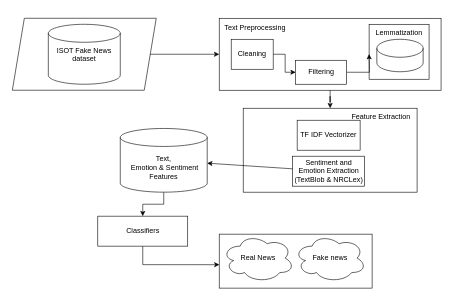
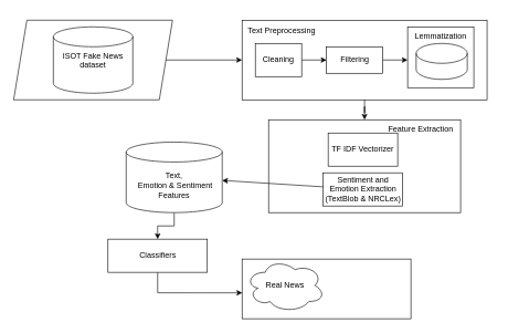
- <mxCell id="10" value="Filtering" style="rounded=0;whiteSpace=wrap;html=1;" vertex="1" parent="3"><mxGeometry x="157.5" y="75" width="85" height="40" as="geometry" /></mxCell>
+ <mxCell id="10" value="Filtering" style="rounded=0;whiteSpace=wrap;html=1;" vertex="1" parent="3"><mxGeometry x="157.5" y="45" width="85" height="40" as="geometry" /></mxCell>
- <mxCell id="28" value="Text,&lt;div&gt;&amp;nbsp;Emotion &amp;amp; Sentiment&lt;/div&gt;&lt;div&gt;Features&lt;/div&gt;" style="shape=cylinder3;whiteSpace=wrap;html=1;boundedLbl=1;backgroundOutline=1;size=15;" parent="1" vertex="1"><mxGeometry x="200" y="213.75" width="145" height="106.25" as="geometry" /></mxCell>
+ <mxCell id="28" value="Text,&lt;div&gt;&amp;nbsp;Emotion &amp;amp; Sentiment&lt;/div&gt;&lt;div&gt;Features&lt;/div&gt;" style="shape=cylinder3;whiteSpace=wrap;html=1;boundedLbl=1;backgroundOutline=1;size=15;" parent="1" vertex="1"><mxGeometry x="190" y="213.75" width="145" height="106.25" as="geometry" /></mxCell>
- <mxCell id="21" value="Fake news" style="ellipse;shape=cloud;whiteSpace=wrap;html=1;" parent="19" vertex="1"><mxGeometry x="125" width="120" height="80" as="geometry" /></mxCell>
